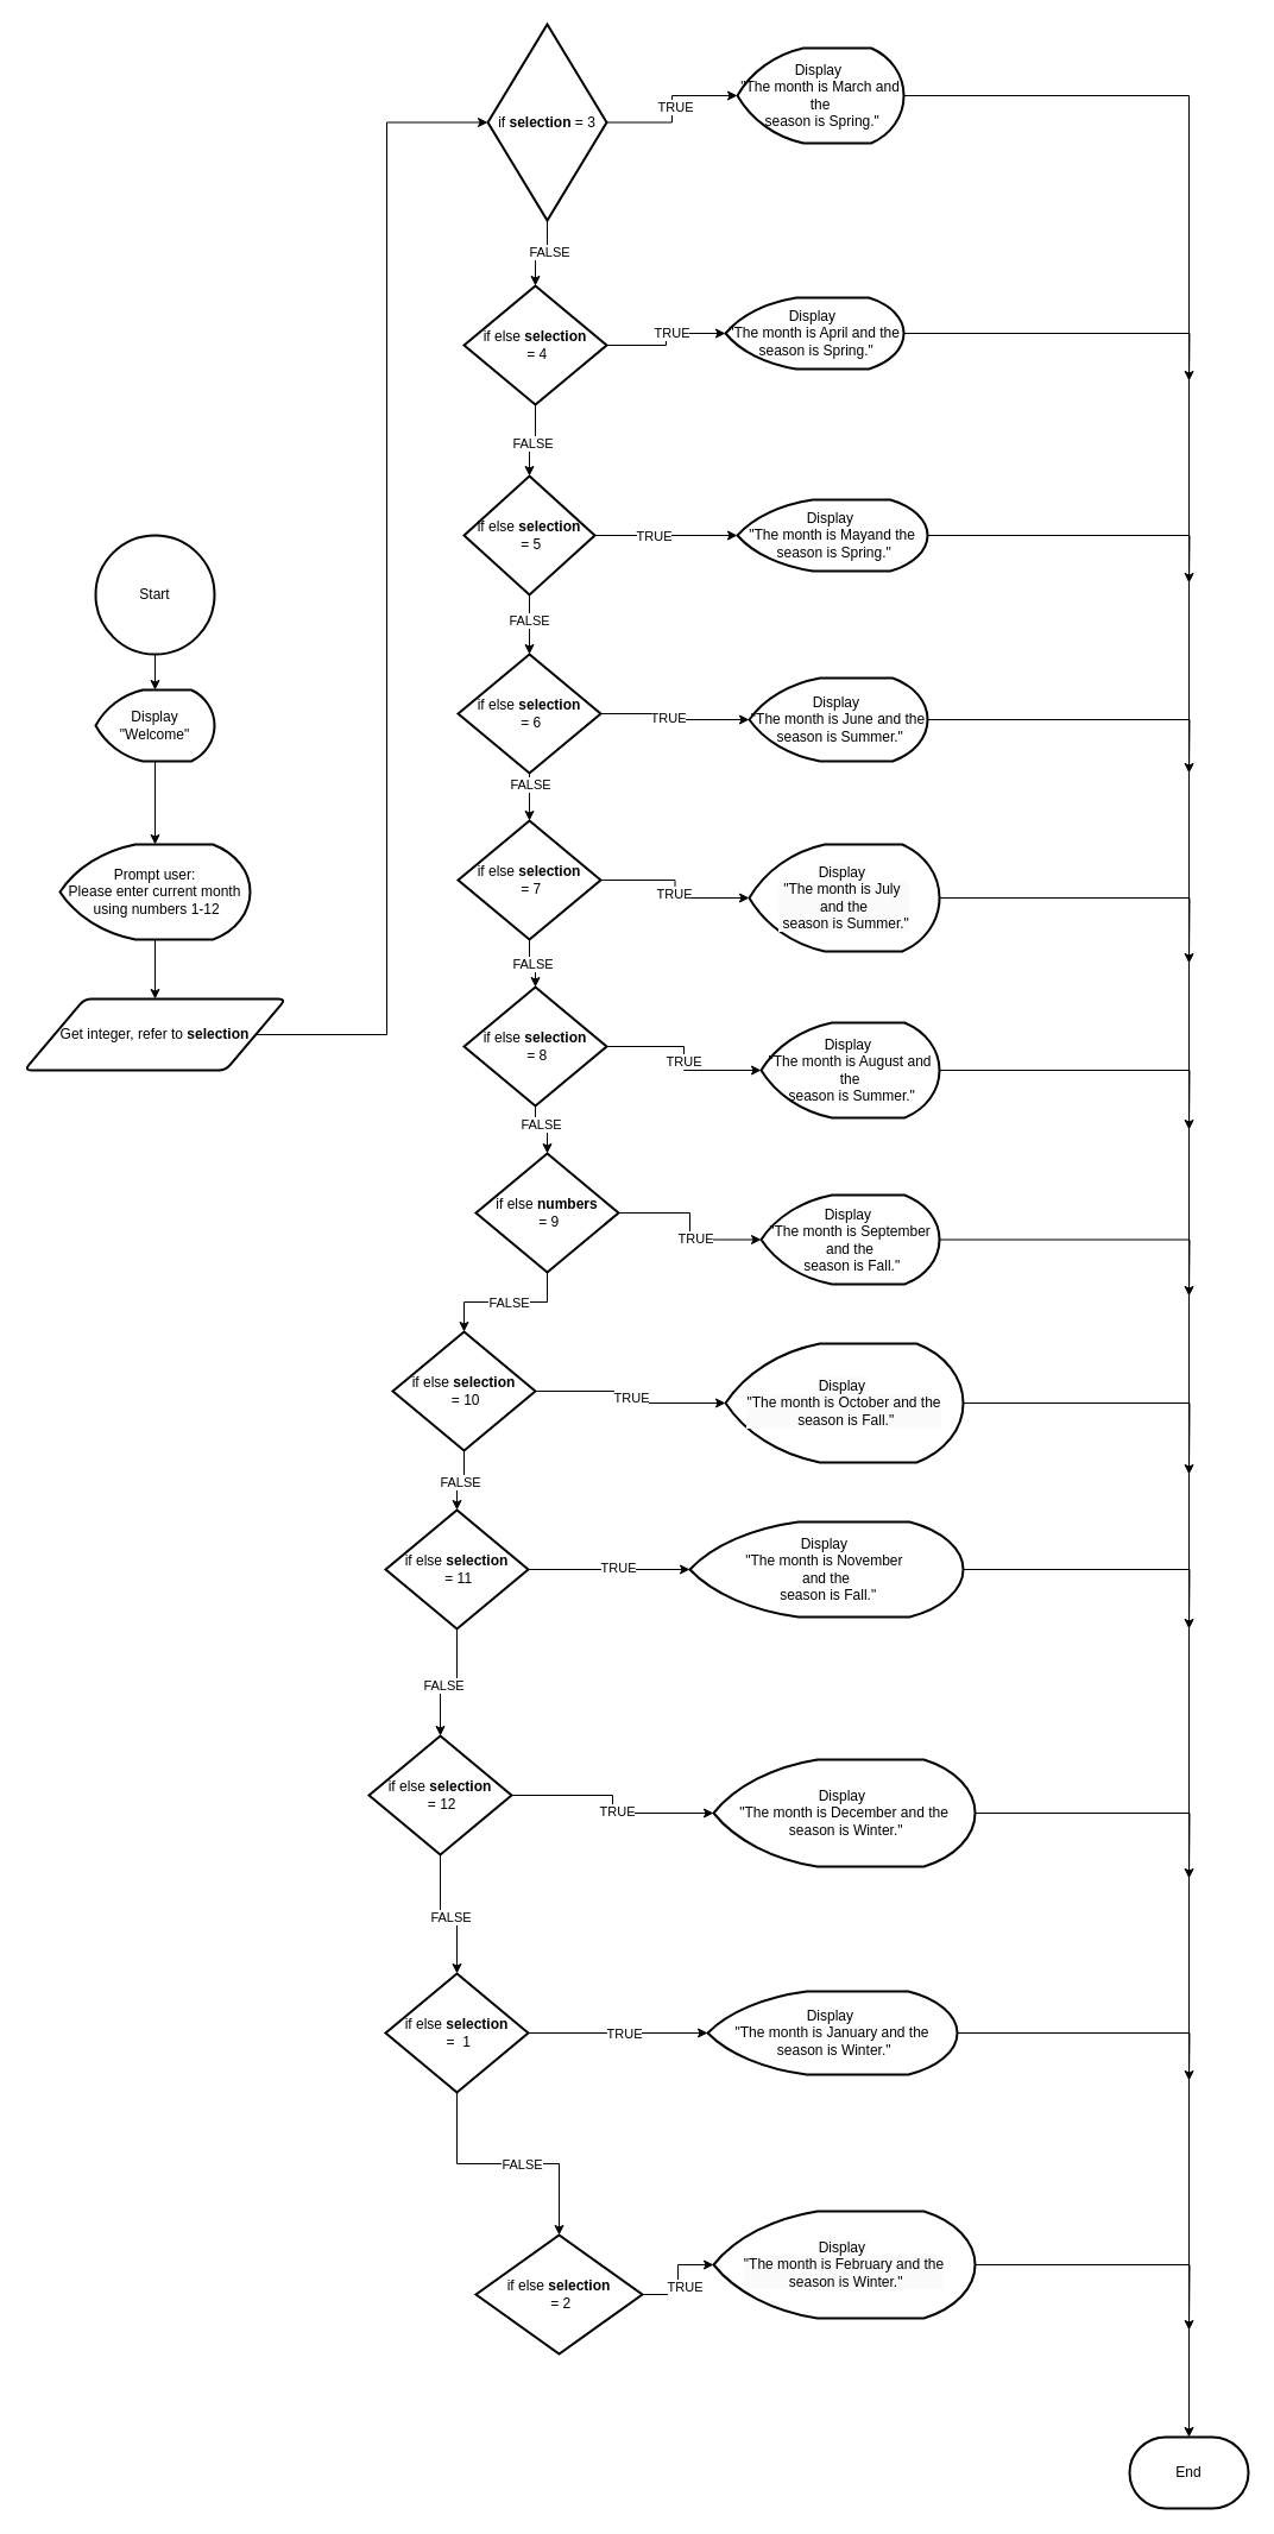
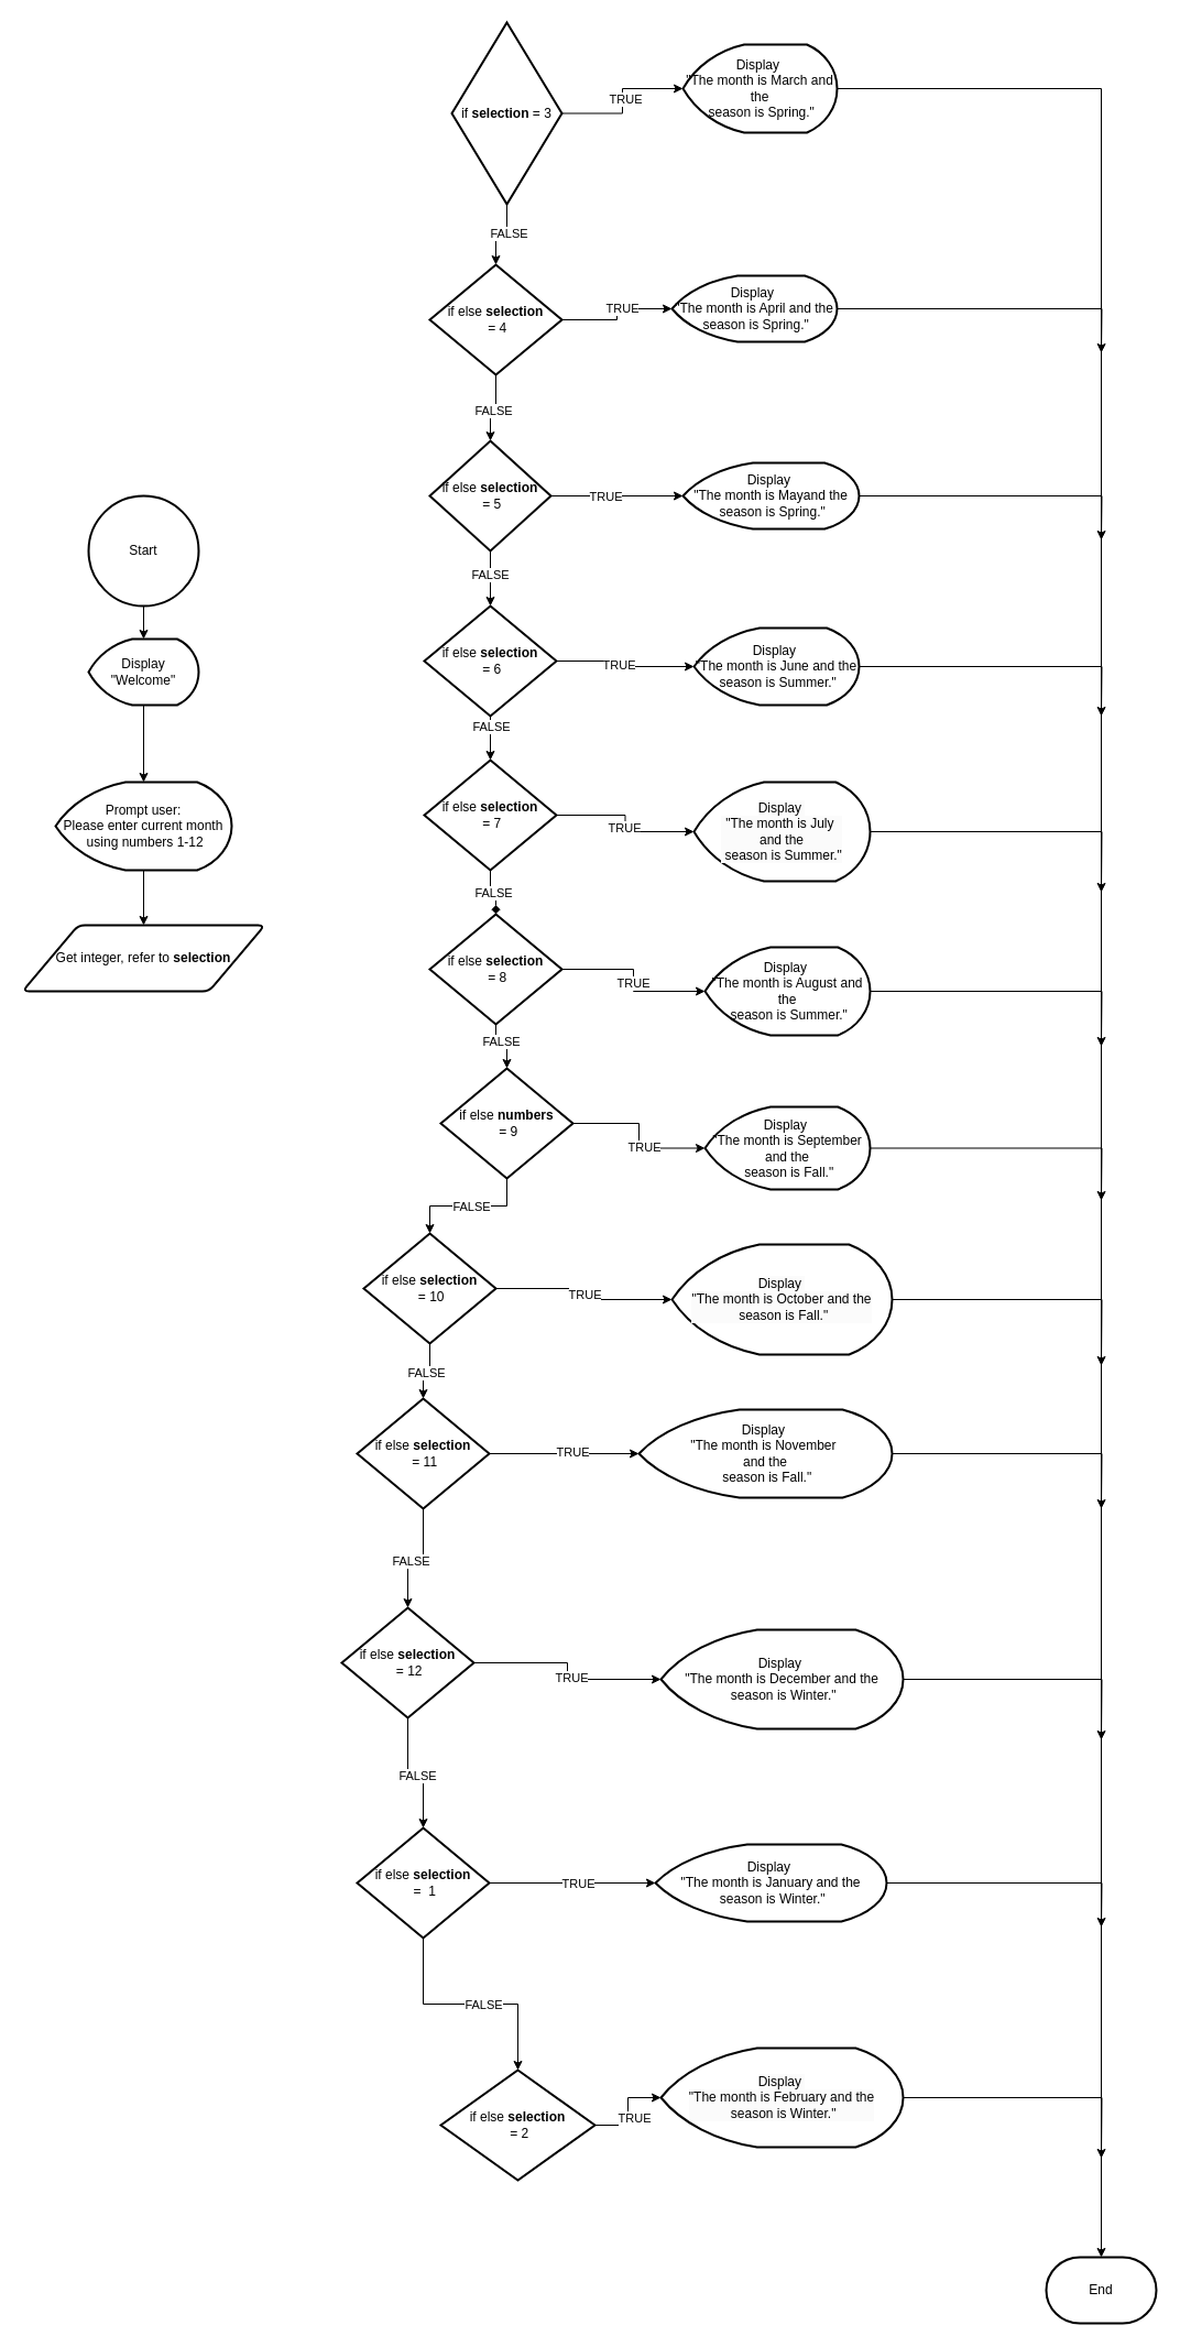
- <mxCell id="22" style="edgeStyle=orthogonalEdgeStyle;rounded=0;orthogonalLoop=1;jettySize=auto;html=1;exitX=1;exitY=0.5;exitDx=0;exitDy=0;entryX=0;entryY=0.5;entryDx=0;entryDy=0;entryPerimeter=0;" edge="1" parent="1" source="6" target="7"><mxGeometry relative="1" as="geometry" /></mxCell>
- <mxCell id="31" style="edgeStyle=orthogonalEdgeStyle;rounded=0;orthogonalLoop=1;jettySize=auto;html=1;exitX=0.5;exitY=1;exitDx=0;exitDy=0;exitPerimeter=0;entryX=0.5;entryY=0;entryDx=0;entryDy=0;entryPerimeter=0;" edge="1" parent="1" source="12" target="13"><mxGeometry relative="1" as="geometry" /></mxCell>
+ <mxCell id="31" style="edgeStyle=orthogonalEdgeStyle;rounded=0;orthogonalLoop=1;jettySize=auto;html=1;exitX=0.5;exitY=1;exitDx=0;exitDy=0;exitPerimeter=0;entryX=0.5;entryY=0;entryDx=0;entryDy=0;entryPerimeter=0;endArrow=diamond;" edge="1" parent="1" source="12" target="13"><mxGeometry relative="1" as="geometry" /></mxCell>
